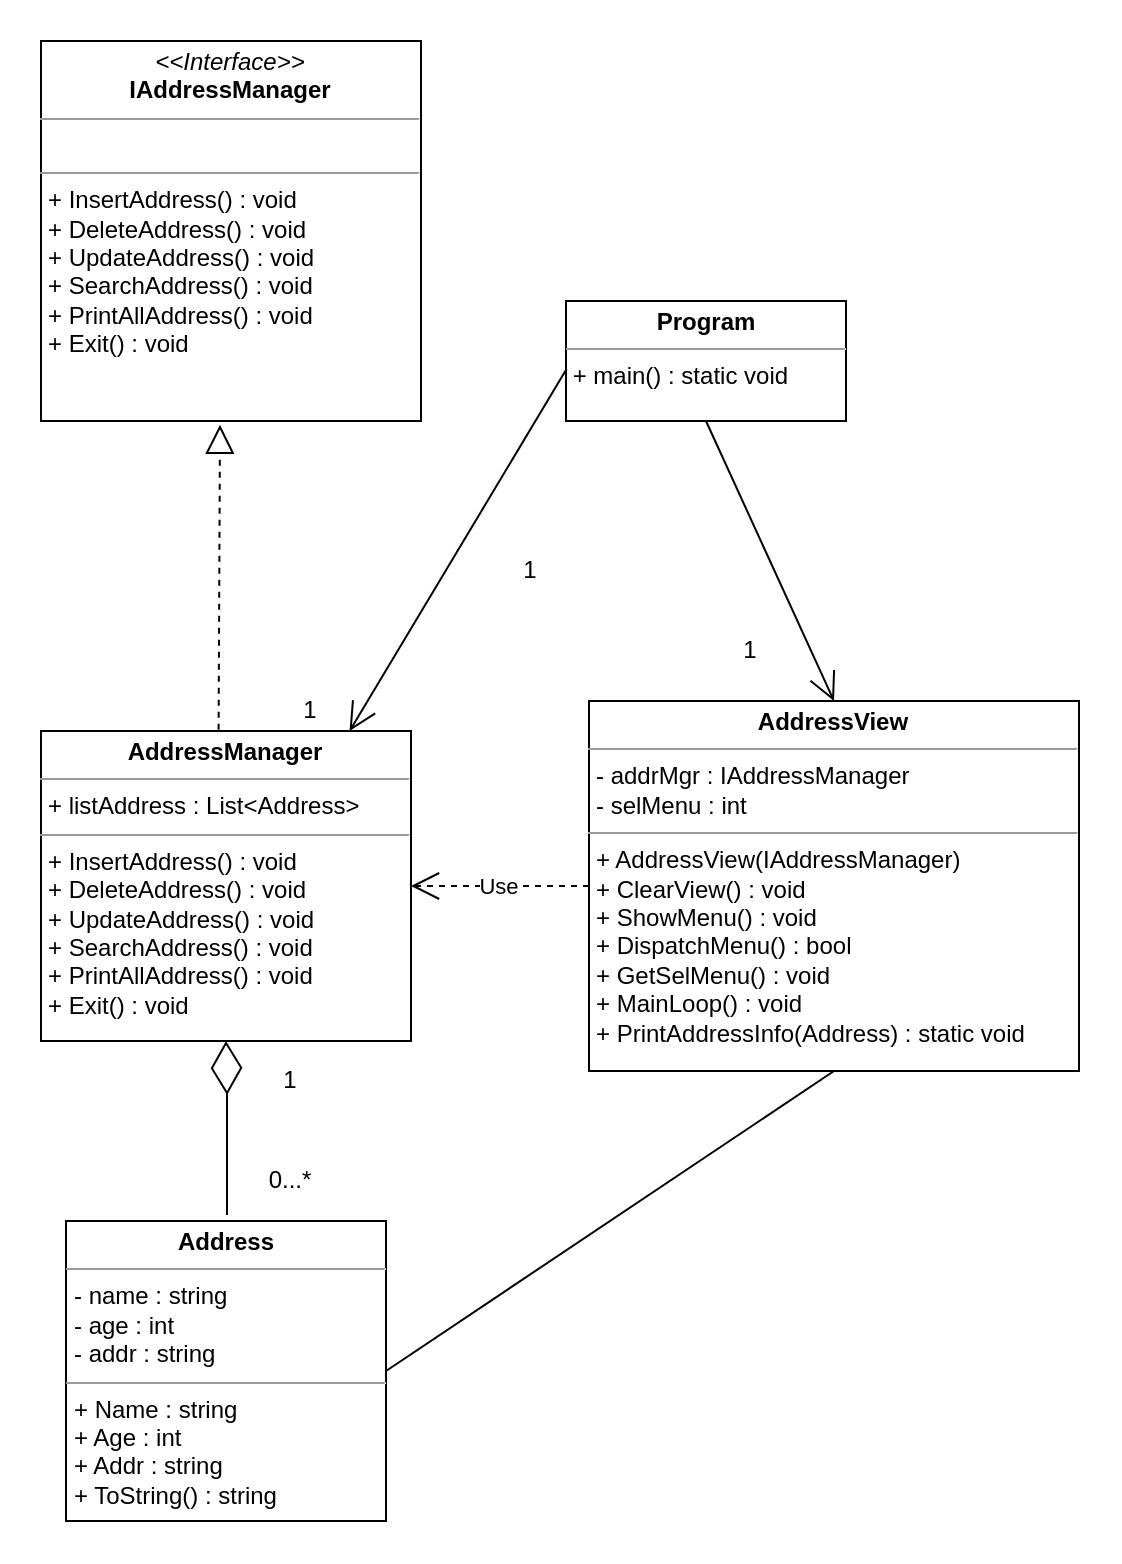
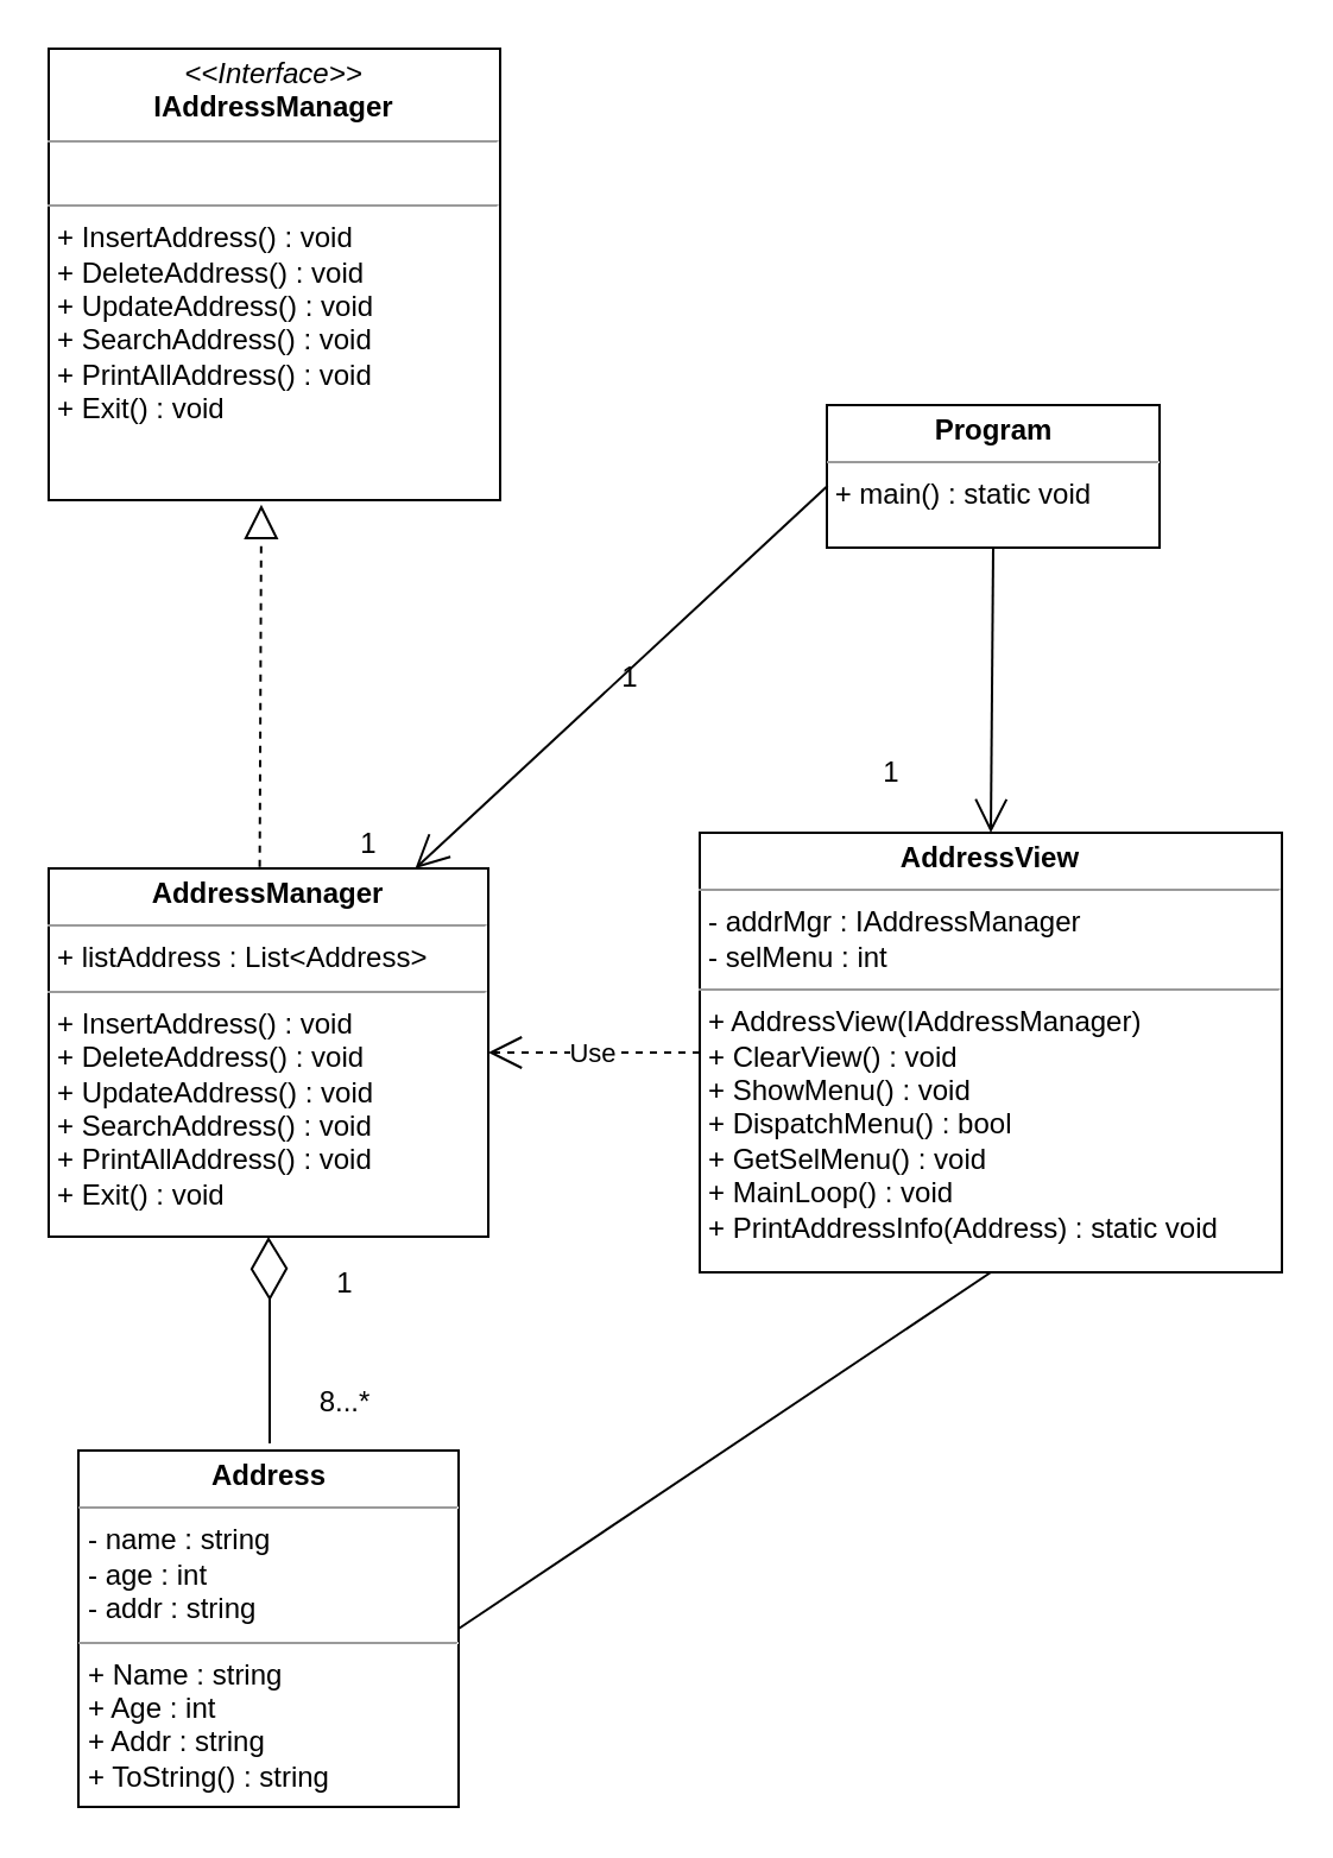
- <mxCell id="2" value="&lt;p style=&quot;margin: 0px ; margin-top: 4px ; text-align: center&quot;&gt;&lt;b&gt;Program&lt;/b&gt;&lt;/p&gt;&lt;hr size=&quot;1&quot;&gt;&lt;div style=&quot;height: 2px&quot;&gt;&amp;nbsp;+ main() : static void&lt;/div&gt;" style="verticalAlign=top;align=left;overflow=fill;fontSize=12;fontFamily=Helvetica;html=1;" parent="1" vertex="1"><mxGeometry x="282.5" y="150" width="140" height="60" as="geometry" /></mxCell>
+ <mxCell id="2" value="&lt;p style=&quot;margin: 0px ; margin-top: 4px ; text-align: center&quot;&gt;&lt;b&gt;Program&lt;/b&gt;&lt;/p&gt;&lt;hr size=&quot;1&quot;&gt;&lt;div style=&quot;height: 2px&quot;&gt;&amp;nbsp;+ main() : static void&lt;/div&gt;" style="verticalAlign=top;align=left;overflow=fill;fontSize=12;fontFamily=Helvetica;html=1;" parent="1" vertex="1"><mxGeometry x="347.5" y="170" width="140" height="60" as="geometry" /></mxCell>
- <mxCell id="5" value="0...*" style="text;html=1;strokeColor=none;fillColor=none;align=center;verticalAlign=middle;whiteSpace=wrap;rounded=0;" parent="1" vertex="1"><mxGeometry x="125" y="580" width="40" height="20" as="geometry" /></mxCell>
+ <mxCell id="5" value="8...*" style="text;html=1;strokeColor=none;fillColor=none;align=center;verticalAlign=middle;whiteSpace=wrap;rounded=0;" parent="1" vertex="1"><mxGeometry x="125" y="580" width="40" height="20" as="geometry" /></mxCell>
